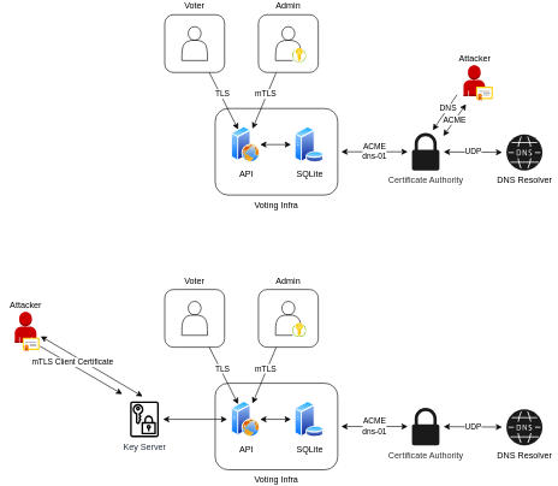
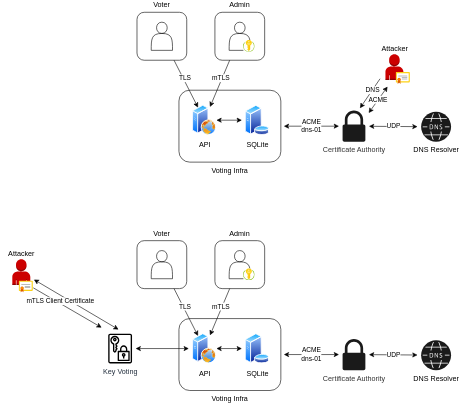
- <mxCell id="44" value="Key Server" style="sketch=0;outlineConnect=0;fontColor=#232F3E;gradientColor=none;fillColor=#000000;strokeColor=none;dashed=0;verticalLabelPosition=bottom;verticalAlign=top;align=center;html=1;fontSize=12;fontStyle=0;aspect=fixed;pointerEvents=1;shape=mxgraph.aws4.data_encryption_key;" parent="1" vertex="1"><mxGeometry x="180" y="556" width="39.74" height="50" as="geometry" /></mxCell>
+ <mxCell id="44" value="Key Voting" style="sketch=0;outlineConnect=0;fontColor=#232F3E;gradientColor=none;fillColor=#000000;strokeColor=none;dashed=0;verticalLabelPosition=bottom;verticalAlign=top;align=center;html=1;fontSize=12;fontStyle=0;aspect=fixed;pointerEvents=1;shape=mxgraph.aws4.data_encryption_key;" parent="1" vertex="1"><mxGeometry x="180" y="556" width="39.74" height="50" as="geometry" /></mxCell>
